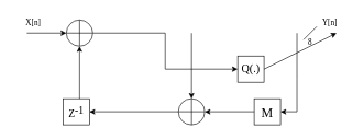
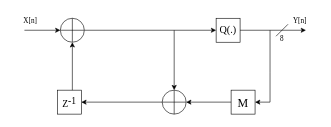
- <mxCell id="6" value="&lt;font face=&quot;palatino&quot; style=&quot;font-size: 17px;&quot;&gt;Q(.)&lt;/font&gt;" style="whiteSpace=wrap;html=1;aspect=fixed;fontSize=17;" vertex="1" parent="1"><mxGeometry x="360" y="85" width="40" height="40" as="geometry" /></mxCell>
+ <mxCell id="6" value="&lt;font face=&quot;palatino&quot; style=&quot;font-size: 17px;&quot;&gt;Q(.)&lt;/font&gt;" style="whiteSpace=wrap;html=1;aspect=fixed;fontSize=17;" vertex="1" parent="1"><mxGeometry x="360" y="30" width="40" height="40" as="geometry" /></mxCell>
